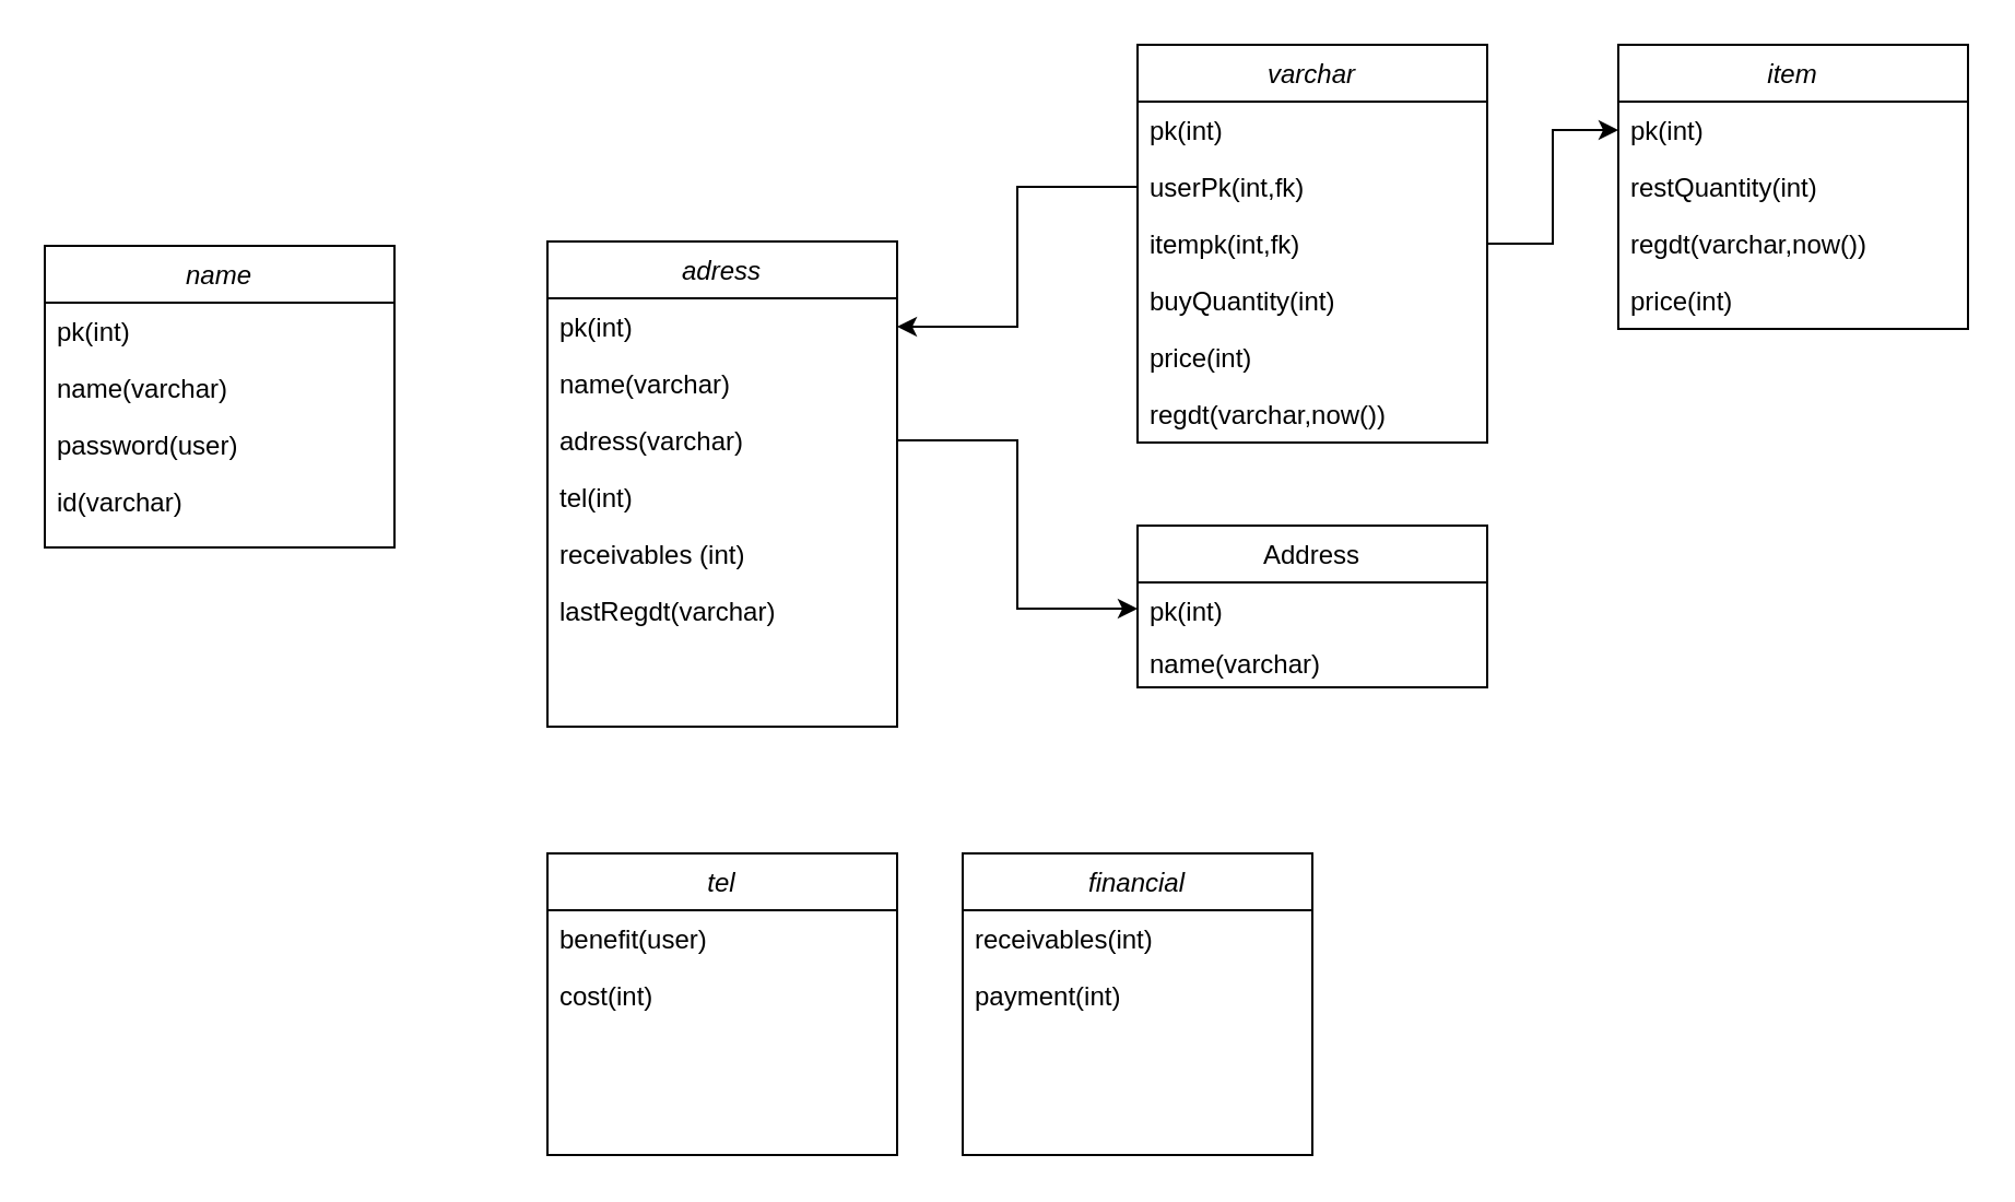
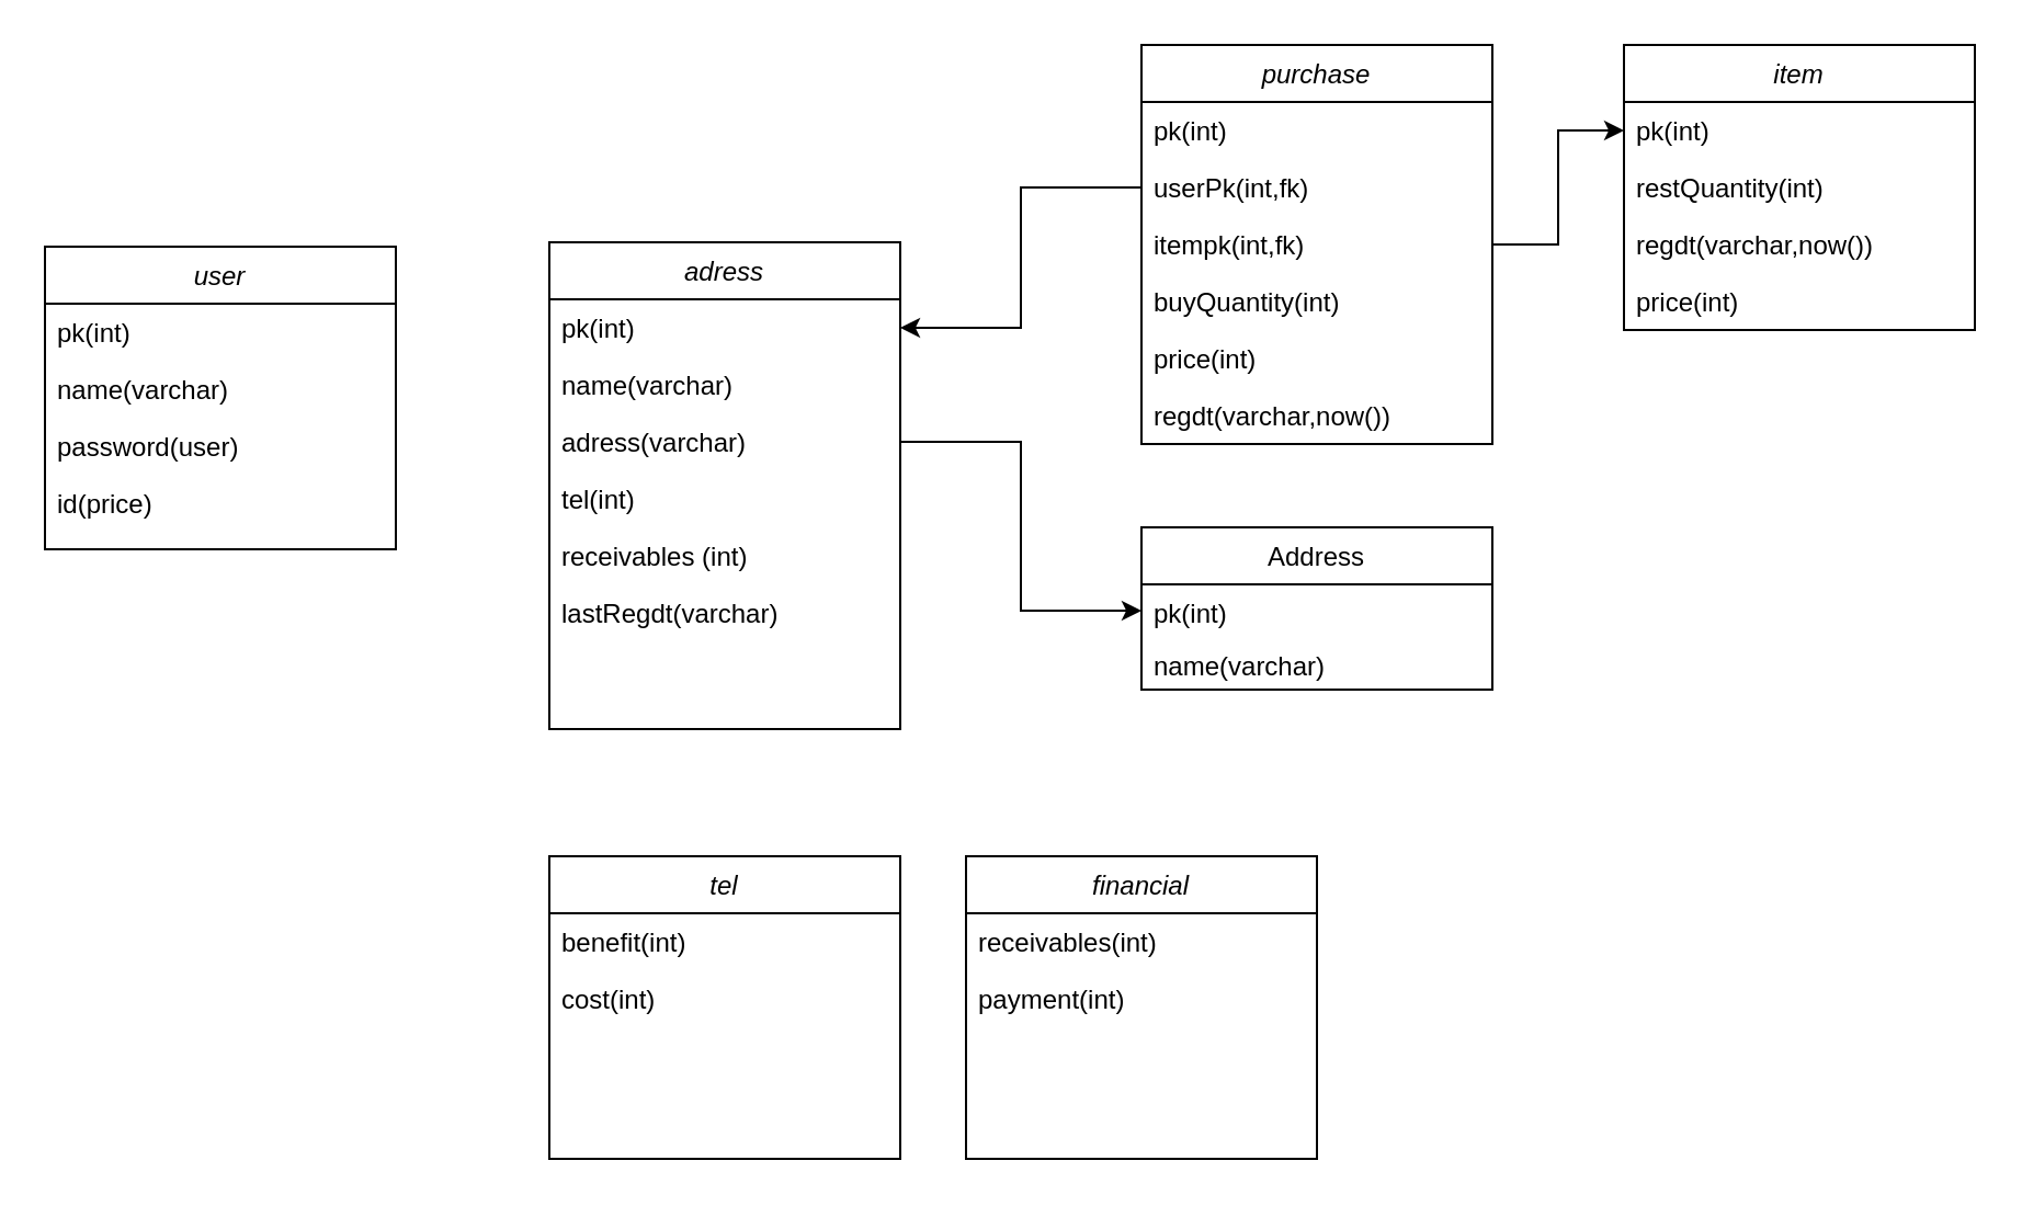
- <mxCell id="13" value="varchar" style="swimlane;fontStyle=2;align=center;verticalAlign=top;childLayout=stackLayout;horizontal=1;startSize=26;horizontalStack=0;resizeParent=1;resizeLast=0;collapsible=1;marginBottom=0;rounded=0;shadow=0;strokeWidth=1;" vertex="1" parent="1"><mxGeometry x="520" y="20" width="160" height="182" as="geometry"><mxRectangle x="220" y="120" width="160" height="26" as="alternateBounds" /></mxGeometry></mxCell>
+ <mxCell id="13" value="purchase" style="swimlane;fontStyle=2;align=center;verticalAlign=top;childLayout=stackLayout;horizontal=1;startSize=26;horizontalStack=0;resizeParent=1;resizeLast=0;collapsible=1;marginBottom=0;rounded=0;shadow=0;strokeWidth=1;" vertex="1" parent="1"><mxGeometry x="520" y="20" width="160" height="182" as="geometry"><mxRectangle x="220" y="120" width="160" height="26" as="alternateBounds" /></mxGeometry></mxCell>
- <mxCell id="26" value="name" style="swimlane;fontStyle=2;align=center;verticalAlign=top;childLayout=stackLayout;horizontal=1;startSize=26;horizontalStack=0;resizeParent=1;resizeLast=0;collapsible=1;marginBottom=0;rounded=0;shadow=0;strokeWidth=1;" vertex="1" parent="1"><mxGeometry x="20" y="112" width="160" height="138" as="geometry"><mxRectangle x="220" y="120" width="160" height="26" as="alternateBounds" /></mxGeometry></mxCell>
+ <mxCell id="26" value="user" style="swimlane;fontStyle=2;align=center;verticalAlign=top;childLayout=stackLayout;horizontal=1;startSize=26;horizontalStack=0;resizeParent=1;resizeLast=0;collapsible=1;marginBottom=0;rounded=0;shadow=0;strokeWidth=1;" vertex="1" parent="1"><mxGeometry x="20" y="112" width="160" height="138" as="geometry"><mxRectangle x="220" y="120" width="160" height="26" as="alternateBounds" /></mxGeometry></mxCell>
- <mxCell id="30" value="id(varchar)" style="text;align=left;verticalAlign=top;spacingLeft=4;spacingRight=4;overflow=hidden;rotatable=0;points=[[0,0.5],[1,0.5]];portConstraint=eastwest;rounded=0;shadow=0;html=0;" vertex="1" parent="26"><mxGeometry y="104" width="160" height="26" as="geometry" /></mxCell>
+ <mxCell id="30" value="id(price)" style="text;align=left;verticalAlign=top;spacingLeft=4;spacingRight=4;overflow=hidden;rotatable=0;points=[[0,0.5],[1,0.5]];portConstraint=eastwest;rounded=0;shadow=0;html=0;" vertex="1" parent="26"><mxGeometry y="104" width="160" height="26" as="geometry" /></mxCell>
- <mxCell id="32" value="benefit(user)" style="text;align=left;verticalAlign=top;spacingLeft=4;spacingRight=4;overflow=hidden;rotatable=0;points=[[0,0.5],[1,0.5]];portConstraint=eastwest;" vertex="1" parent="31"><mxGeometry y="26" width="160" height="26" as="geometry" /></mxCell>
+ <mxCell id="32" value="benefit(int)" style="text;align=left;verticalAlign=top;spacingLeft=4;spacingRight=4;overflow=hidden;rotatable=0;points=[[0,0.5],[1,0.5]];portConstraint=eastwest;" vertex="1" parent="31"><mxGeometry y="26" width="160" height="26" as="geometry" /></mxCell>
